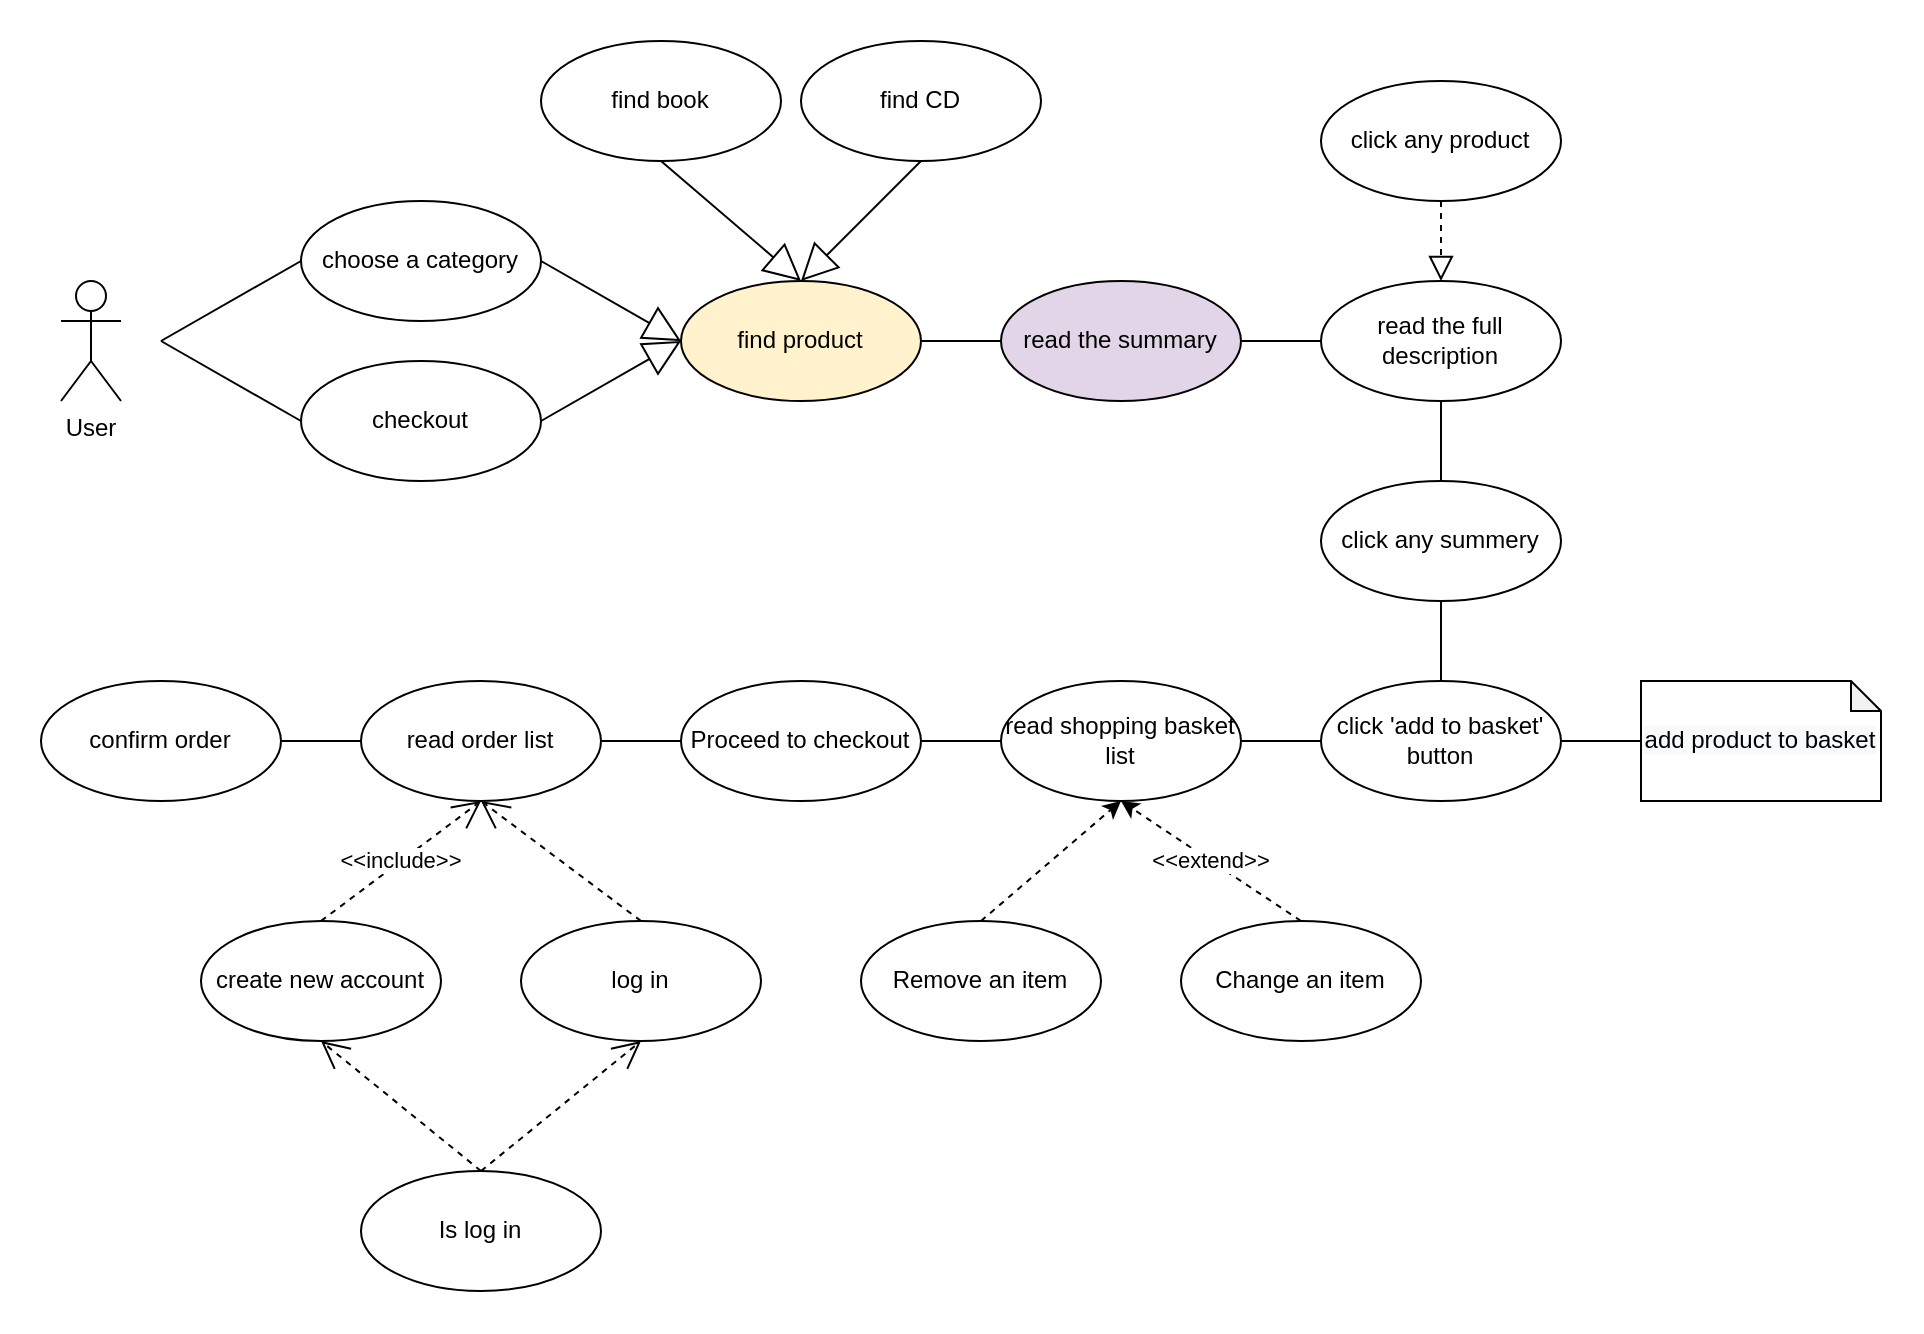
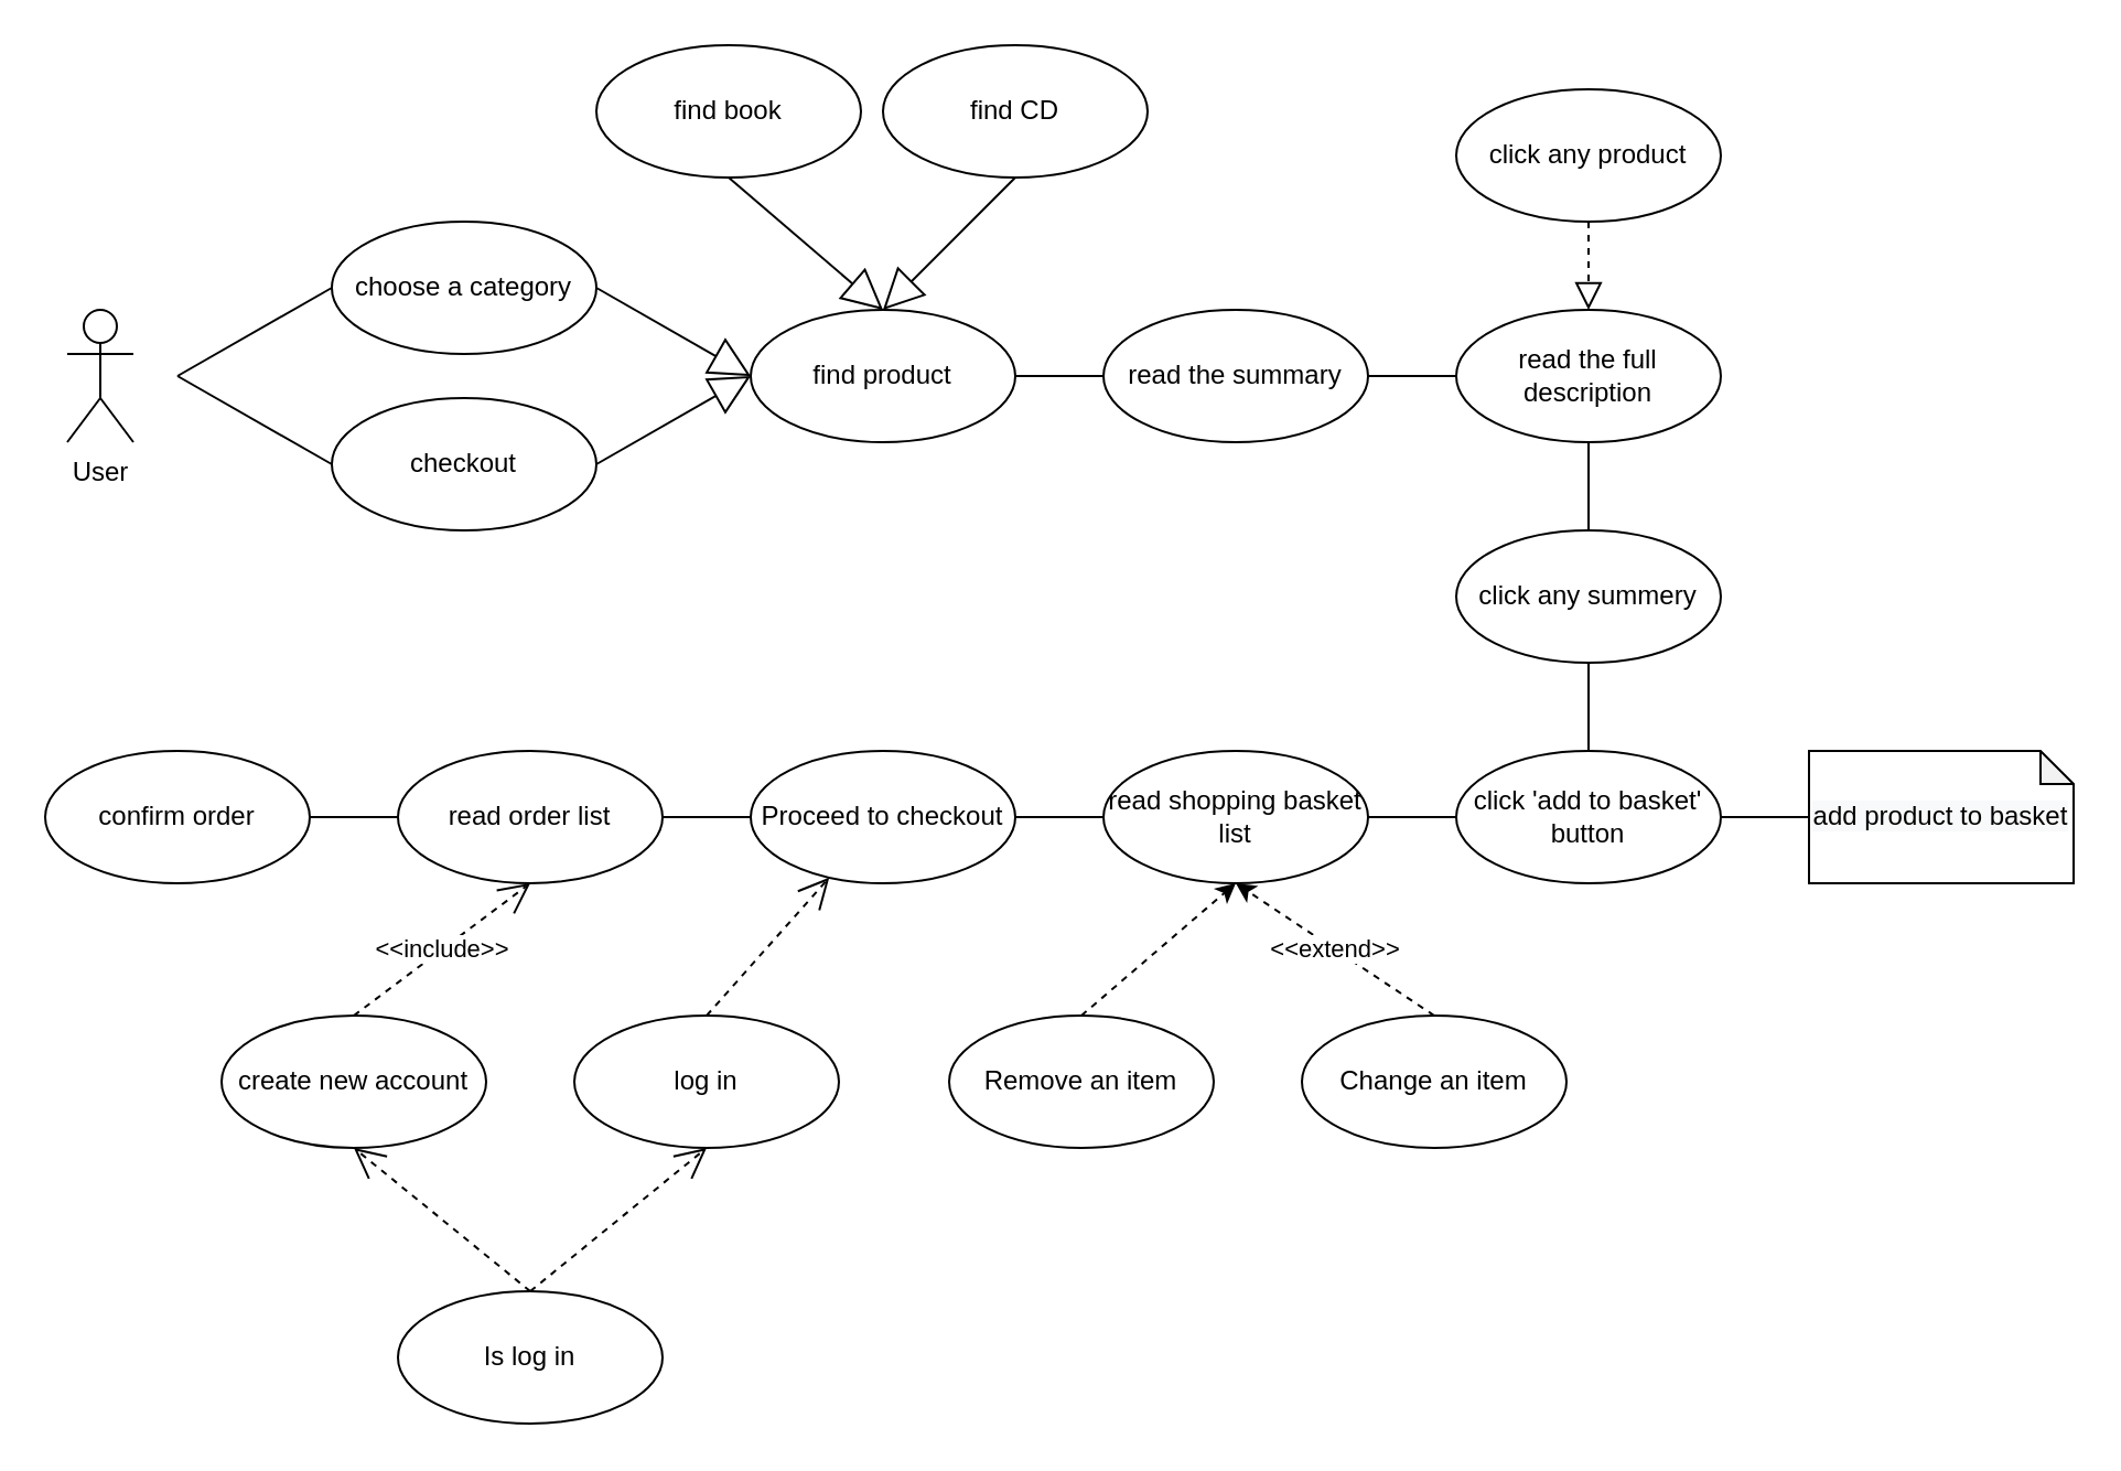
- <mxCell id="7" value="find product" style="ellipse;whiteSpace=wrap;html=1;fillColor=#fff2cc;" vertex="1" parent="1"><mxGeometry x="340" y="140" width="120" height="60" as="geometry" /></mxCell>
+ <mxCell id="7" value="find product" style="ellipse;whiteSpace=wrap;html=1;" vertex="1" parent="1"><mxGeometry x="340" y="140" width="120" height="60" as="geometry" /></mxCell>
- <mxCell id="14" value="read the summary" style="ellipse;whiteSpace=wrap;html=1;fillColor=#e1d5e7;" vertex="1" parent="1"><mxGeometry x="500" y="140" width="120" height="60" as="geometry" /></mxCell>
+ <mxCell id="14" value="read the summary" style="ellipse;whiteSpace=wrap;html=1;" vertex="1" parent="1"><mxGeometry x="500" y="140" width="120" height="60" as="geometry" /></mxCell>
- <mxCell id="32" value="" style="endArrow=open;endSize=12;dashed=1;html=1;rounded=0;exitX=0.5;exitY=0;exitDx=0;exitDy=0;entryX=0.5;entryY=1;entryDx=0;entryDy=0;" edge="1" parent="1" source="31" target="27"><mxGeometry width="160" relative="1" as="geometry"><mxPoint x="910" y="360" as="sourcePoint" /><mxPoint x="1070" y="360" as="targetPoint" /></mxGeometry></mxCell>
+ <mxCell id="32" value="" style="endArrow=open;endSize=12;dashed=1;html=1;rounded=0;exitX=0.5;exitY=0;exitDx=0;exitDy=0;" edge="1" parent="1" source="31" target="25"><mxGeometry width="160" relative="1" as="geometry"><mxPoint x="910" y="360" as="sourcePoint" /><mxPoint x="1070" y="360" as="targetPoint" /></mxGeometry></mxCell>
